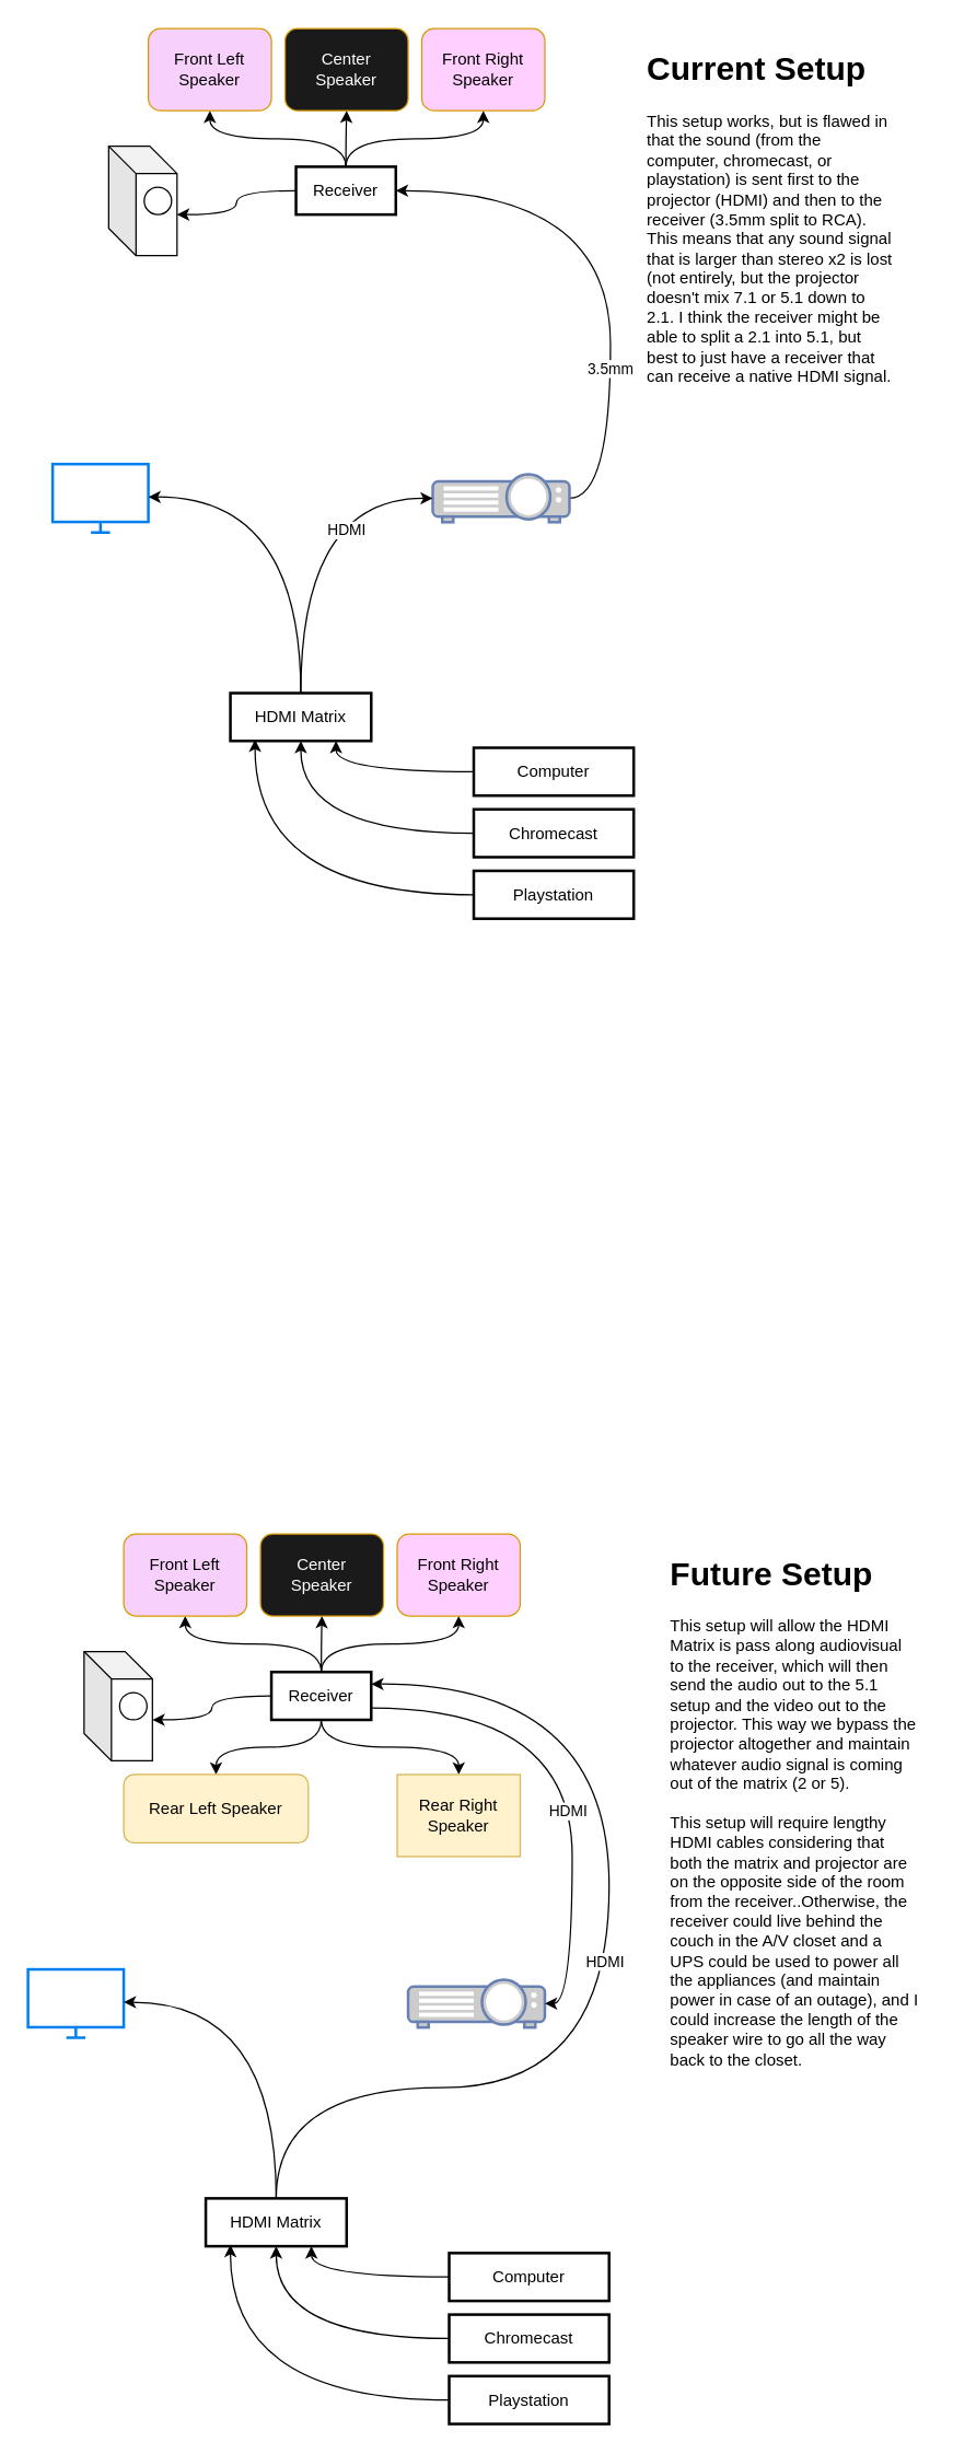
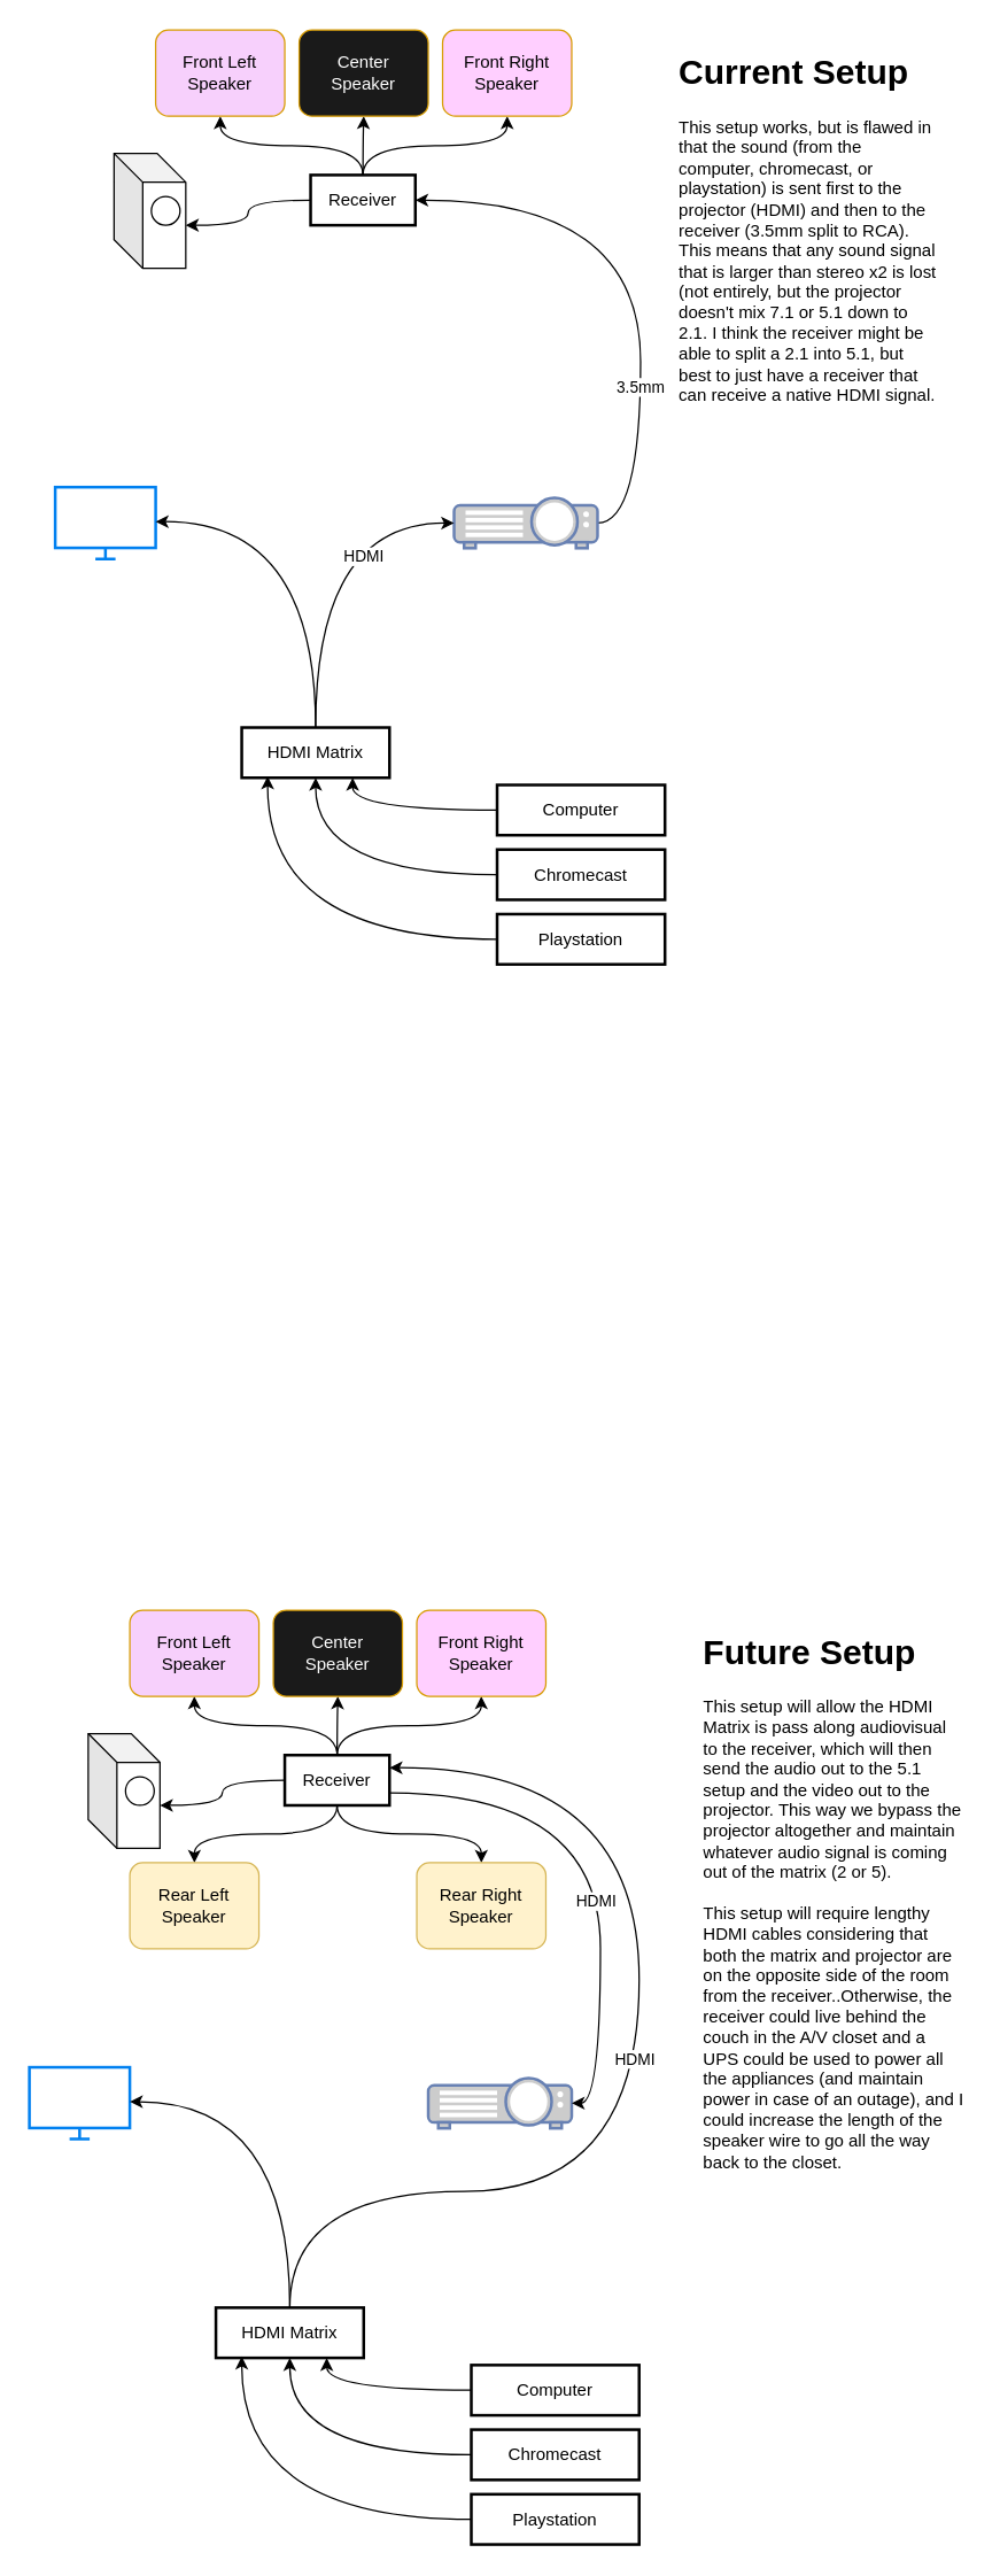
- <mxCell id="47" value="Rear Left Speaker" style="rounded=1;whiteSpace=wrap;html=1;fillColor=#fff2cc;strokeColor=#d6b656;" vertex="1" parent="1"><mxGeometry x="90" y="1297" width="135" height="50" as="geometry" /></mxCell>
+ <mxCell id="47" value="Rear Left Speaker" style="rounded=1;whiteSpace=wrap;html=1;fillColor=#fff2cc;strokeColor=#d6b656;" vertex="1" parent="1"><mxGeometry x="90" y="1297" width="90" height="60" as="geometry" /></mxCell>
- <mxCell id="46" value="Rear Right Speaker" style="whiteSpace=wrap;html=1;fillColor=#fff2cc;strokeColor=#d6b656;rounded=0;" vertex="1" parent="1"><mxGeometry x="290" y="1297" width="90" height="60" as="geometry" /></mxCell>
+ <mxCell id="46" value="Rear Right Speaker" style="rounded=1;whiteSpace=wrap;html=1;fillColor=#fff2cc;strokeColor=#d6b656;" vertex="1" parent="1"><mxGeometry x="290" y="1297" width="90" height="60" as="geometry" /></mxCell>
